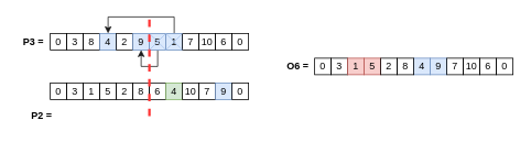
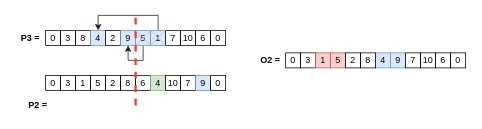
- <mxCell id="37" value="O6 =" style="text;html=1;strokeColor=none;fillColor=none;align=center;verticalAlign=middle;whiteSpace=wrap;rounded=0;fontStyle=1" parent="1" vertex="1"><mxGeometry x="340" y="70" width="40" height="20" as="geometry" /></mxCell>
+ <mxCell id="37" value="O2 =" style="text;html=1;strokeColor=none;fillColor=none;align=center;verticalAlign=middle;whiteSpace=wrap;rounded=0;fontStyle=1" parent="1" vertex="1"><mxGeometry x="340" y="70" width="40" height="20" as="geometry" /></mxCell>
